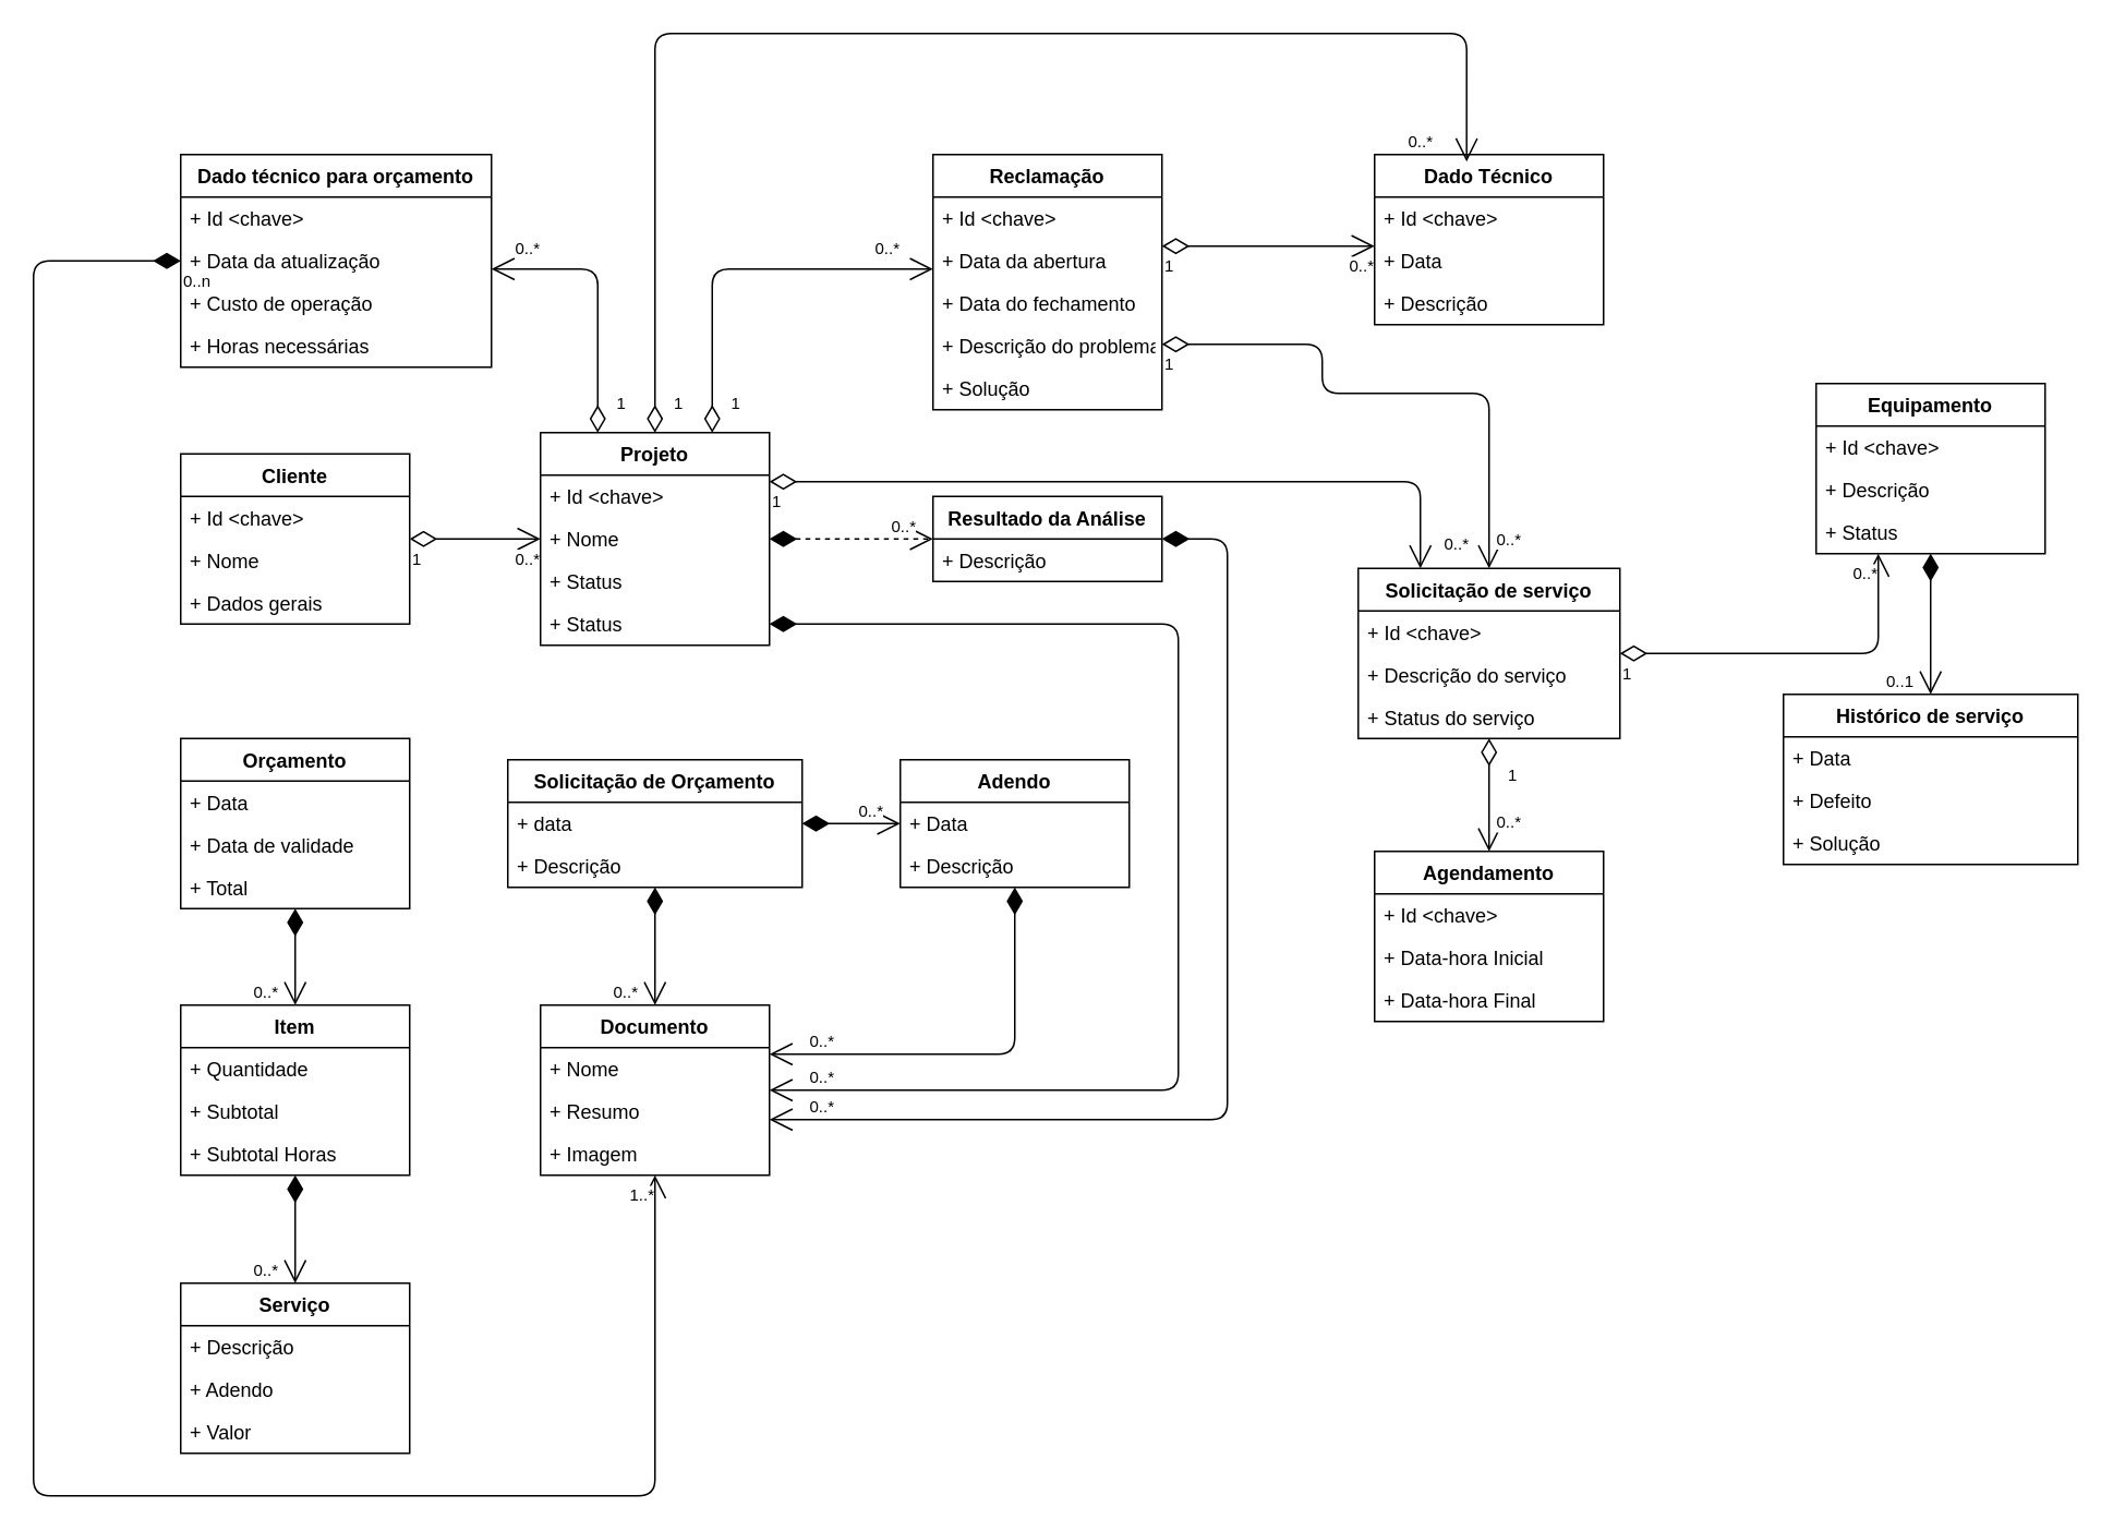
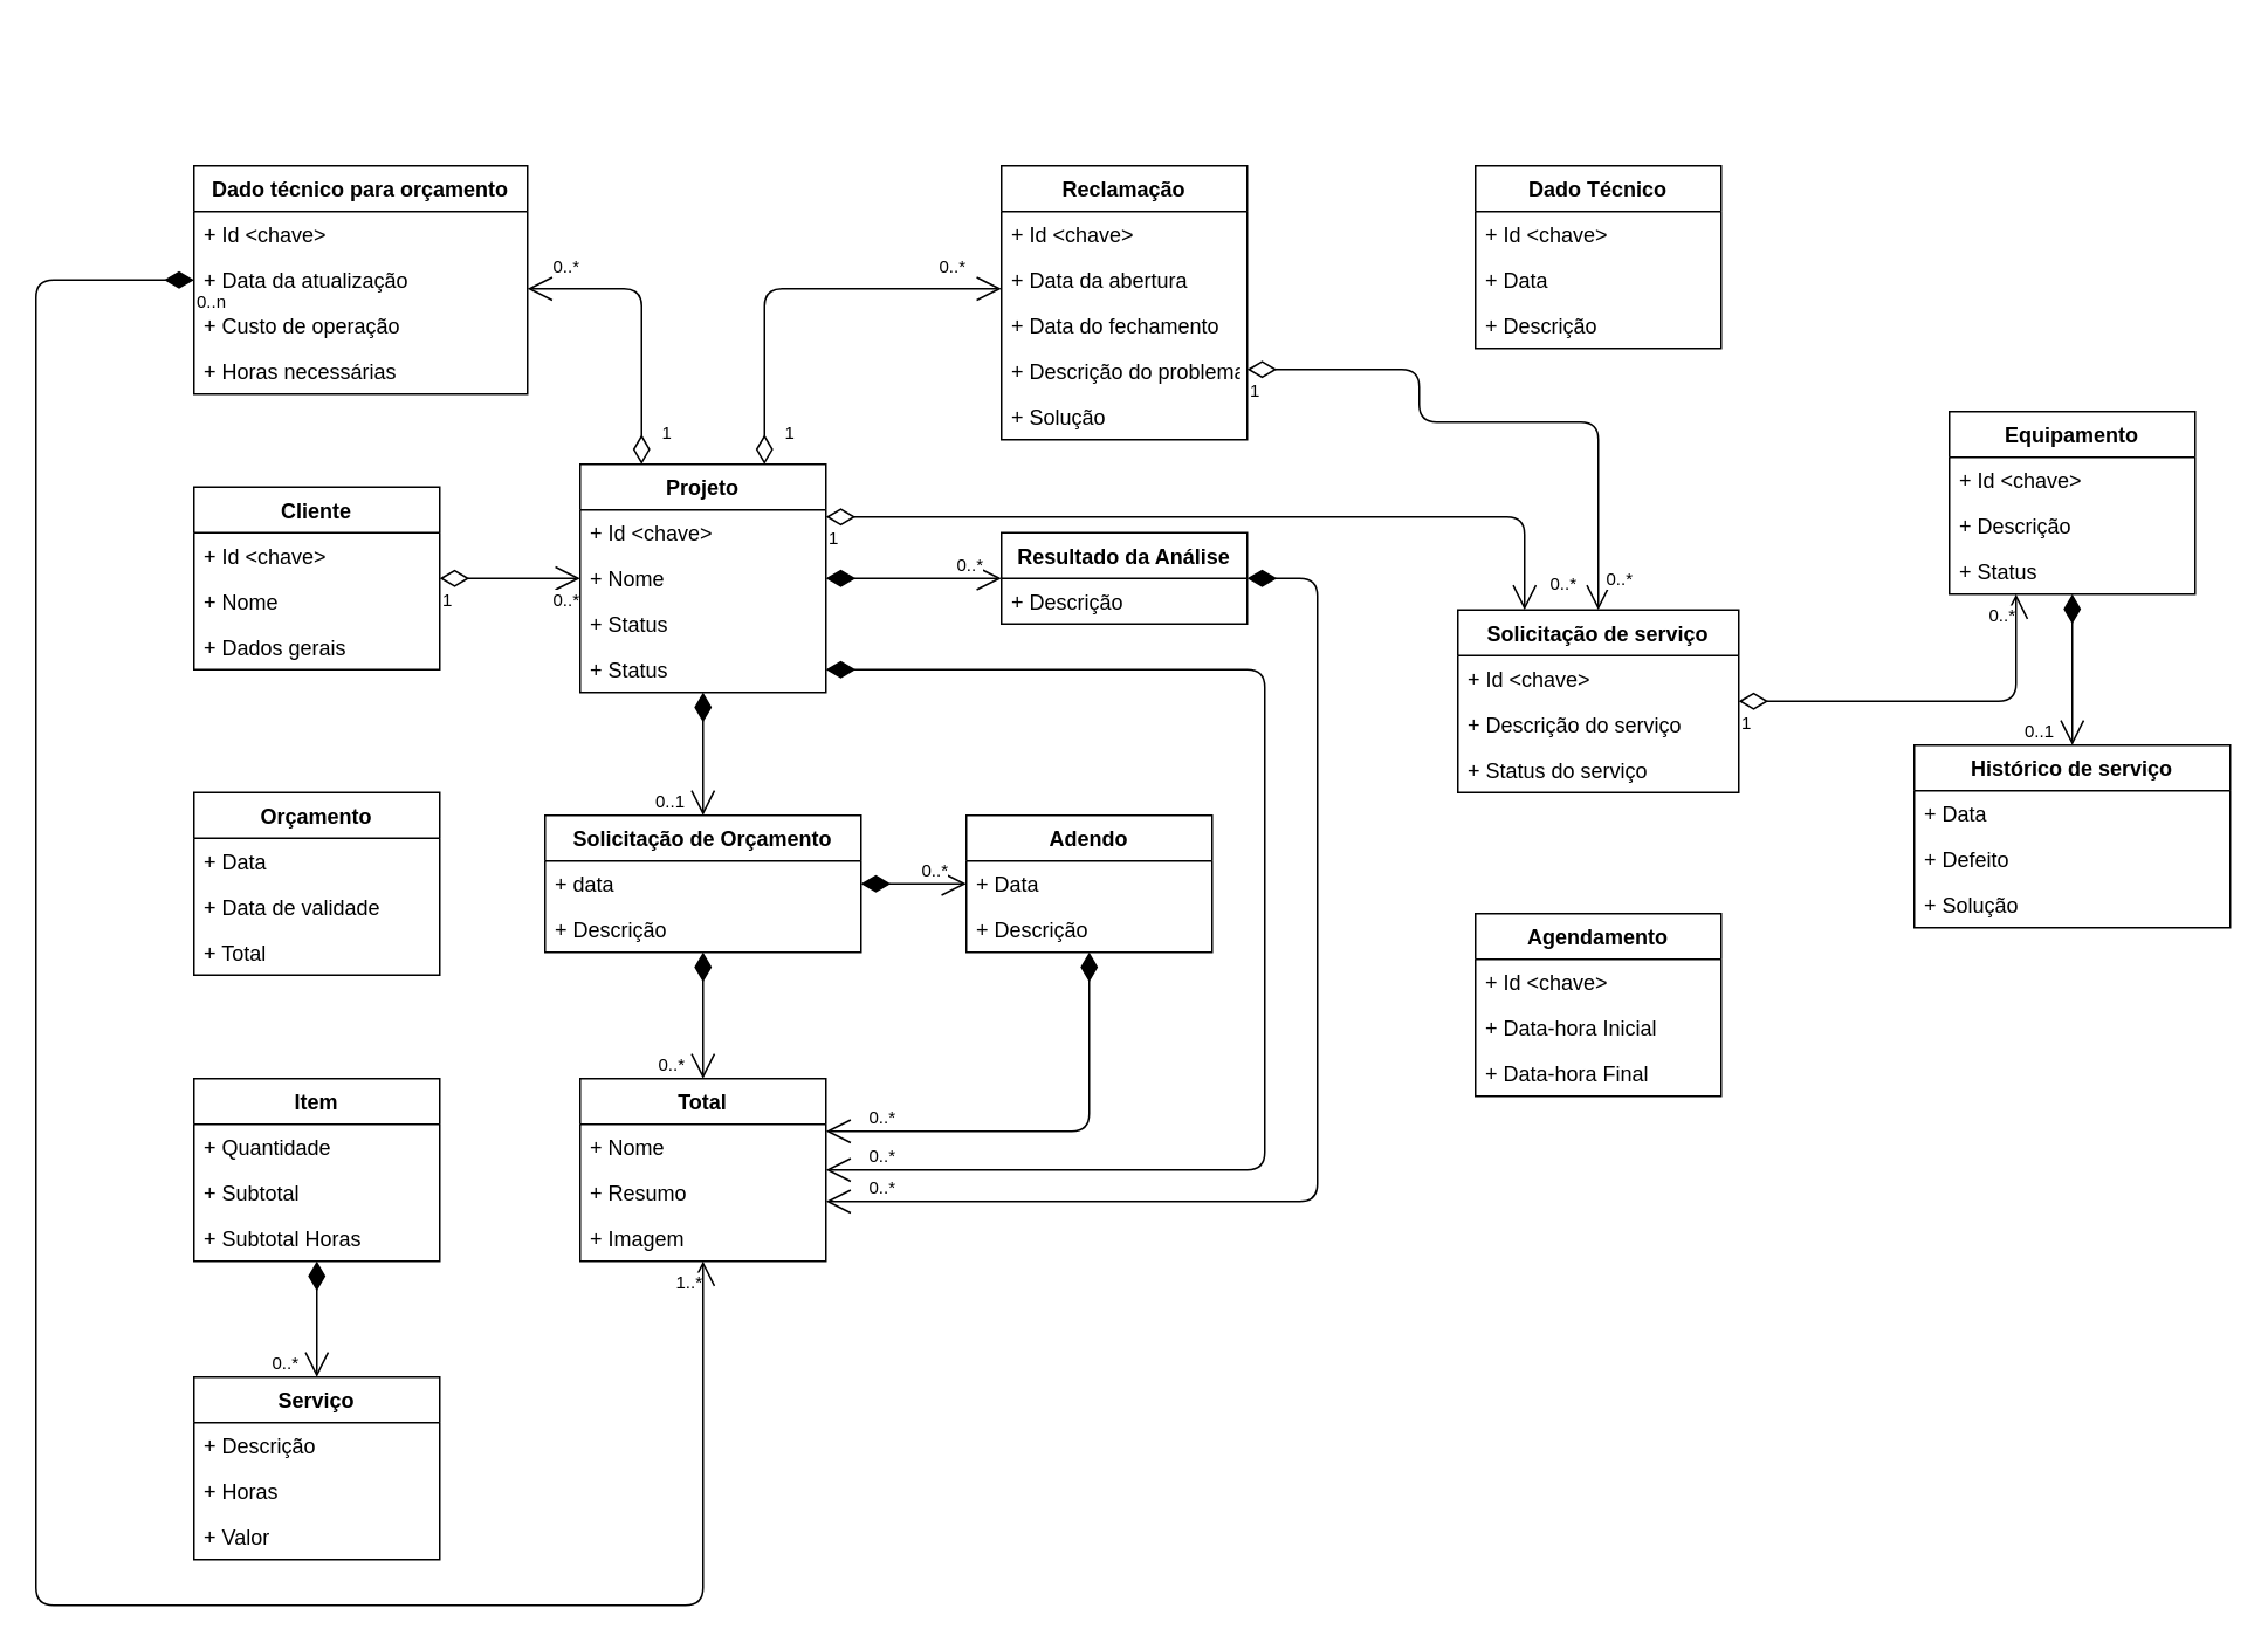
- <mxCell id="123" value="" style="endArrow=open;html=1;endSize=12;startArrow=diamondThin;startSize=14;startFill=0;edgeStyle=orthogonalEdgeStyle;exitX=0.5;exitY=0;exitDx=0;exitDy=0;entryX=0.402;entryY=0.041;entryDx=0;entryDy=0;entryPerimeter=0;" edge="1" parent="1" source="63" target="56"><mxGeometry relative="1" as="geometry"><mxPoint x="445" y="274" as="sourcePoint" /><mxPoint x="898" y="90" as="targetPoint" /><Array as="points"><mxPoint x="400" y="20" /><mxPoint x="896" y="20" /></Array></mxGeometry></mxCell>
- <mxCell id="124" value="1" style="resizable=0;html=1;align=left;verticalAlign=top;labelBackgroundColor=#ffffff;fontSize=10;" connectable="0" vertex="1" parent="123"><mxGeometry x="-1" relative="1" as="geometry"><mxPoint x="10" y="-30" as="offset" /></mxGeometry></mxCell>
- <mxCell id="125" value="0..*" style="resizable=0;html=1;align=right;verticalAlign=top;labelBackgroundColor=#ffffff;fontSize=10;" connectable="0" vertex="1" parent="123"><mxGeometry x="1" relative="1" as="geometry"><mxPoint x="-20" y="-25" as="offset" /></mxGeometry></mxCell>
- <mxCell id="120" value="" style="endArrow=open;html=1;endSize=12;startArrow=diamondThin;startSize=14;startFill=0;edgeStyle=orthogonalEdgeStyle;" edge="1" parent="1" source="79" target="56"><mxGeometry relative="1" as="geometry"><mxPoint x="728" y="130" as="sourcePoint" /><mxPoint x="808" y="172" as="targetPoint" /><Array as="points"><mxPoint x="768" y="150" /><mxPoint x="768" y="150" /></Array></mxGeometry></mxCell>
- <mxCell id="121" value="1" style="resizable=0;html=1;align=left;verticalAlign=top;labelBackgroundColor=#ffffff;fontSize=10;" connectable="0" vertex="1" parent="120"><mxGeometry x="-1" relative="1" as="geometry" /></mxCell>
- <mxCell id="122" value="0..*" style="resizable=0;html=1;align=right;verticalAlign=top;labelBackgroundColor=#ffffff;fontSize=10;" connectable="0" vertex="1" parent="120"><mxGeometry x="1" relative="1" as="geometry" /></mxCell>
- <mxCell id="20" value="" style="endArrow=open;html=1;endSize=12;startArrow=diamondThin;startSize=14;startFill=1;edgeStyle=orthogonalEdgeStyle;dashed=1;" parent="1" source="63" target="68" edge="1"><mxGeometry relative="1" as="geometry"><mxPoint x="545" y="344" as="sourcePoint" /><mxPoint x="675" y="344" as="targetPoint" /></mxGeometry></mxCell>
+ <mxCell id="20" value="" style="endArrow=open;html=1;endSize=12;startArrow=diamondThin;startSize=14;startFill=1;edgeStyle=orthogonalEdgeStyle;" parent="1" source="63" target="68" edge="1"><mxGeometry relative="1" as="geometry"><mxPoint x="545" y="344" as="sourcePoint" /><mxPoint x="675" y="344" as="targetPoint" /></mxGeometry></mxCell>
+ <mxCell id="5" value="" style="endArrow=open;html=1;endSize=12;startArrow=diamondThin;startSize=14;startFill=1;edgeStyle=orthogonalEdgeStyle;" parent="1" source="63" target="60" edge="1"><mxGeometry relative="1" as="geometry"><mxPoint x="290" y="374" as="sourcePoint" /><mxPoint x="450" y="374" as="targetPoint" /></mxGeometry></mxCell>
+ <mxCell id="6" value="" style="resizable=0;html=1;align=left;verticalAlign=top;labelBackgroundColor=#ffffff;fontSize=10;" parent="5" connectable="0" vertex="1"><mxGeometry x="-1" relative="1" as="geometry" /></mxCell>
+ <mxCell id="7" value="0..1" style="resizable=0;html=1;align=right;verticalAlign=top;labelBackgroundColor=#ffffff;fontSize=10;" parent="5" connectable="0" vertex="1"><mxGeometry x="1" relative="1" as="geometry"><mxPoint x="-10" y="-20" as="offset" /></mxGeometry></mxCell>
- <mxCell id="35" value="" style="endArrow=open;html=1;endSize=12;startArrow=diamondThin;startSize=14;startFill=0;edgeStyle=orthogonalEdgeStyle;" edge="1" parent="1" source="116" target="112"><mxGeometry relative="1" as="geometry"><mxPoint x="1120" y="364" as="sourcePoint" /><mxPoint x="1120" y="444" as="targetPoint" /></mxGeometry></mxCell>
- <mxCell id="36" value="1" style="resizable=0;html=1;align=left;verticalAlign=top;labelBackgroundColor=#ffffff;fontSize=10;" connectable="0" vertex="1" parent="35"><mxGeometry x="-1" relative="1" as="geometry"><mxPoint x="10" y="10" as="offset" /></mxGeometry></mxCell>
- <mxCell id="37" value="0..*" style="resizable=0;html=1;align=right;verticalAlign=top;labelBackgroundColor=#ffffff;fontSize=10;" connectable="0" vertex="1" parent="35"><mxGeometry x="1" relative="1" as="geometry"><mxPoint x="20" y="-30" as="offset" /></mxGeometry></mxCell>
- <mxCell id="26" value="" style="endArrow=open;html=1;endSize=12;startArrow=diamondThin;startSize=14;startFill=1;edgeStyle=orthogonalEdgeStyle;" edge="1" parent="1" source="93" target="97"><mxGeometry relative="1" as="geometry"><mxPoint x="220" y="555" as="sourcePoint" /><mxPoint x="220" y="677" as="targetPoint" /></mxGeometry></mxCell>
- <mxCell id="27" value="" style="resizable=0;html=1;align=left;verticalAlign=top;labelBackgroundColor=#ffffff;fontSize=10;" connectable="0" vertex="1" parent="26"><mxGeometry x="-1" relative="1" as="geometry" /></mxCell>
- <mxCell id="28" value="0..*" style="resizable=0;html=1;align=right;verticalAlign=top;labelBackgroundColor=#ffffff;fontSize=10;" connectable="0" vertex="1" parent="26"><mxGeometry x="1" relative="1" as="geometry"><mxPoint x="-10" y="-20" as="offset" /></mxGeometry></mxCell>
- <mxCell id="85" value="Documento" style="swimlane;fontStyle=1;childLayout=stackLayout;horizontal=1;startSize=26;fillColor=none;horizontalStack=0;resizeParent=1;resizeParentMax=0;resizeLast=0;collapsible=1;marginBottom=0;" parent="1" vertex="1"><mxGeometry x="330" y="614" width="140" height="104" as="geometry" /></mxCell>
+ <mxCell id="85" value="Total" style="swimlane;fontStyle=1;childLayout=stackLayout;horizontal=1;startSize=26;fillColor=none;horizontalStack=0;resizeParent=1;resizeParentMax=0;resizeLast=0;collapsible=1;marginBottom=0;" parent="1" vertex="1"><mxGeometry x="330" y="614" width="140" height="104" as="geometry" /></mxCell>
- <mxCell id="106" value="+ Adendo" style="text;strokeColor=none;fillColor=none;align=left;verticalAlign=top;spacingLeft=4;spacingRight=4;overflow=hidden;rotatable=0;points=[[0,0.5],[1,0.5]];portConstraint=eastwest;" vertex="1" parent="104"><mxGeometry y="52" width="140" height="26" as="geometry" /></mxCell>
+ <mxCell id="106" value="+ Horas" style="text;strokeColor=none;fillColor=none;align=left;verticalAlign=top;spacingLeft=4;spacingRight=4;overflow=hidden;rotatable=0;points=[[0,0.5],[1,0.5]];portConstraint=eastwest;" vertex="1" parent="104"><mxGeometry y="52" width="140" height="26" as="geometry" /></mxCell>
